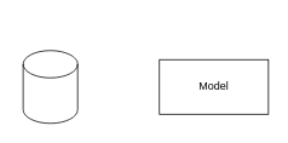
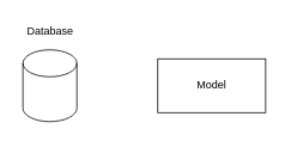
+ <mxCell id="4" value="Database" style="text;html=1;align=center;verticalAlign=middle;resizable=0;points=[];autosize=1;strokeColor=none;fillColor=none;" vertex="1" parent="1"><mxGeometry x="20" y="20" width="70" height="30" as="geometry" /></mxCell>
